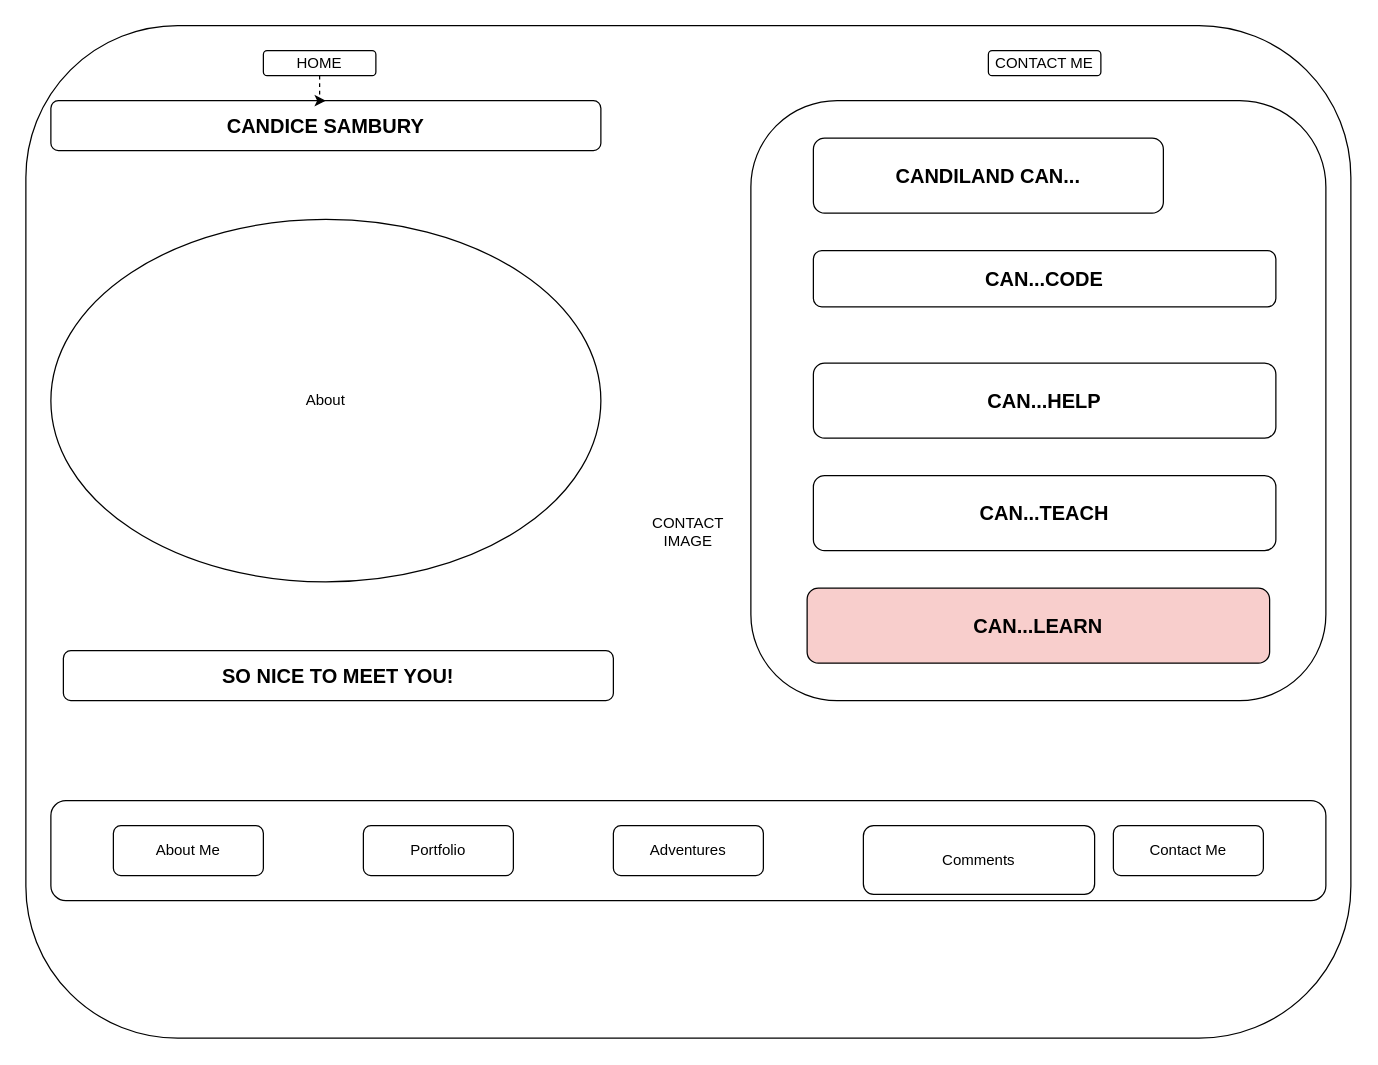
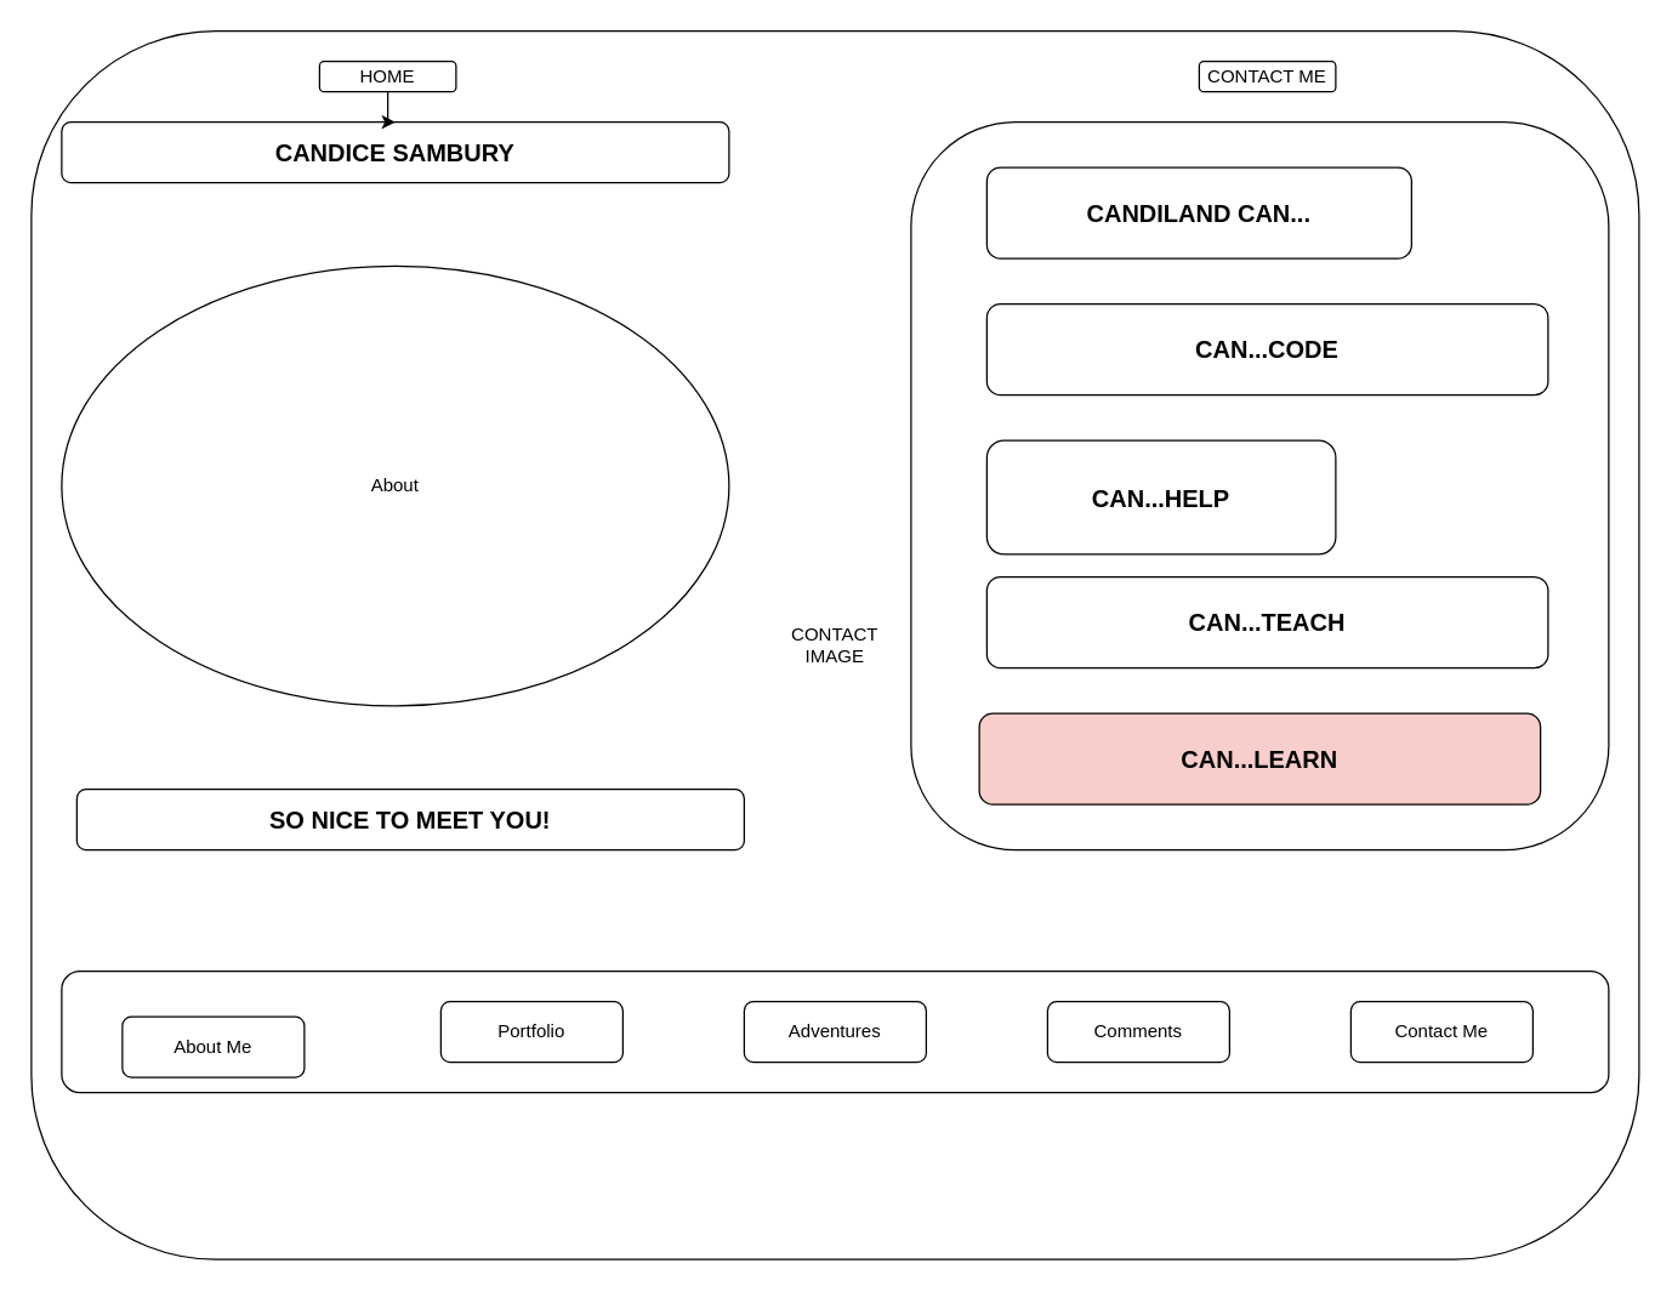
- <mxCell id="18" value="" style="edgeStyle=orthogonalEdgeStyle;rounded=0;orthogonalLoop=1;jettySize=auto;html=1;dashed=1;" edge="1" parent="1" source="19" target="4"><mxGeometry relative="1" as="geometry" /></mxCell>
+ <mxCell id="18" value="" style="edgeStyle=orthogonalEdgeStyle;rounded=0;orthogonalLoop=1;jettySize=auto;html=1;" edge="1" parent="1" source="19" target="4"><mxGeometry relative="1" as="geometry" /></mxCell>
- <mxCell id="16" value="&lt;font size=&quot;3&quot;&gt;&lt;b&gt;CAN...CODE&lt;/b&gt;&lt;/font&gt;" style="rounded=1;whiteSpace=wrap;html=1;" vertex="1" parent="1"><mxGeometry x="650" y="200" width="370" height="45" as="geometry" /></mxCell>
+ <mxCell id="16" value="&lt;font size=&quot;3&quot;&gt;&lt;b&gt;CAN...CODE&lt;/b&gt;&lt;/font&gt;" style="rounded=1;whiteSpace=wrap;html=1;" vertex="1" parent="1"><mxGeometry x="650" y="200" width="370" height="60" as="geometry" /></mxCell>
- <mxCell id="13" value="&lt;font size=&quot;3&quot;&gt;&lt;b&gt;CAN...HELP&lt;/b&gt;&lt;/font&gt;" style="rounded=1;whiteSpace=wrap;html=1;" vertex="1" parent="1"><mxGeometry x="650" y="290" width="370" height="60" as="geometry" /></mxCell>
+ <mxCell id="13" value="&lt;font size=&quot;3&quot;&gt;&lt;b&gt;CAN...HELP&lt;/b&gt;&lt;/font&gt;" style="rounded=1;whiteSpace=wrap;html=1;" vertex="1" parent="1"><mxGeometry x="650" y="290" width="230" height="75" as="geometry" /></mxCell>
- <mxCell id="7" value="About Me" style="rounded=1;whiteSpace=wrap;html=1;" vertex="1" parent="1"><mxGeometry x="90" y="660" width="120" height="40" as="geometry" /></mxCell>
+ <mxCell id="7" value="About Me" style="rounded=1;whiteSpace=wrap;html=1;" vertex="1" parent="1"><mxGeometry x="80" y="670" width="120" height="40" as="geometry" /></mxCell>
- <mxCell id="9" value="Comments" style="rounded=1;whiteSpace=wrap;html=1;" vertex="1" parent="1"><mxGeometry x="690" y="660" width="185" height="55" as="geometry" /></mxCell>
+ <mxCell id="9" value="Comments" style="rounded=1;whiteSpace=wrap;html=1;" vertex="1" parent="1"><mxGeometry x="690" y="660" width="120" height="40" as="geometry" /></mxCell>
